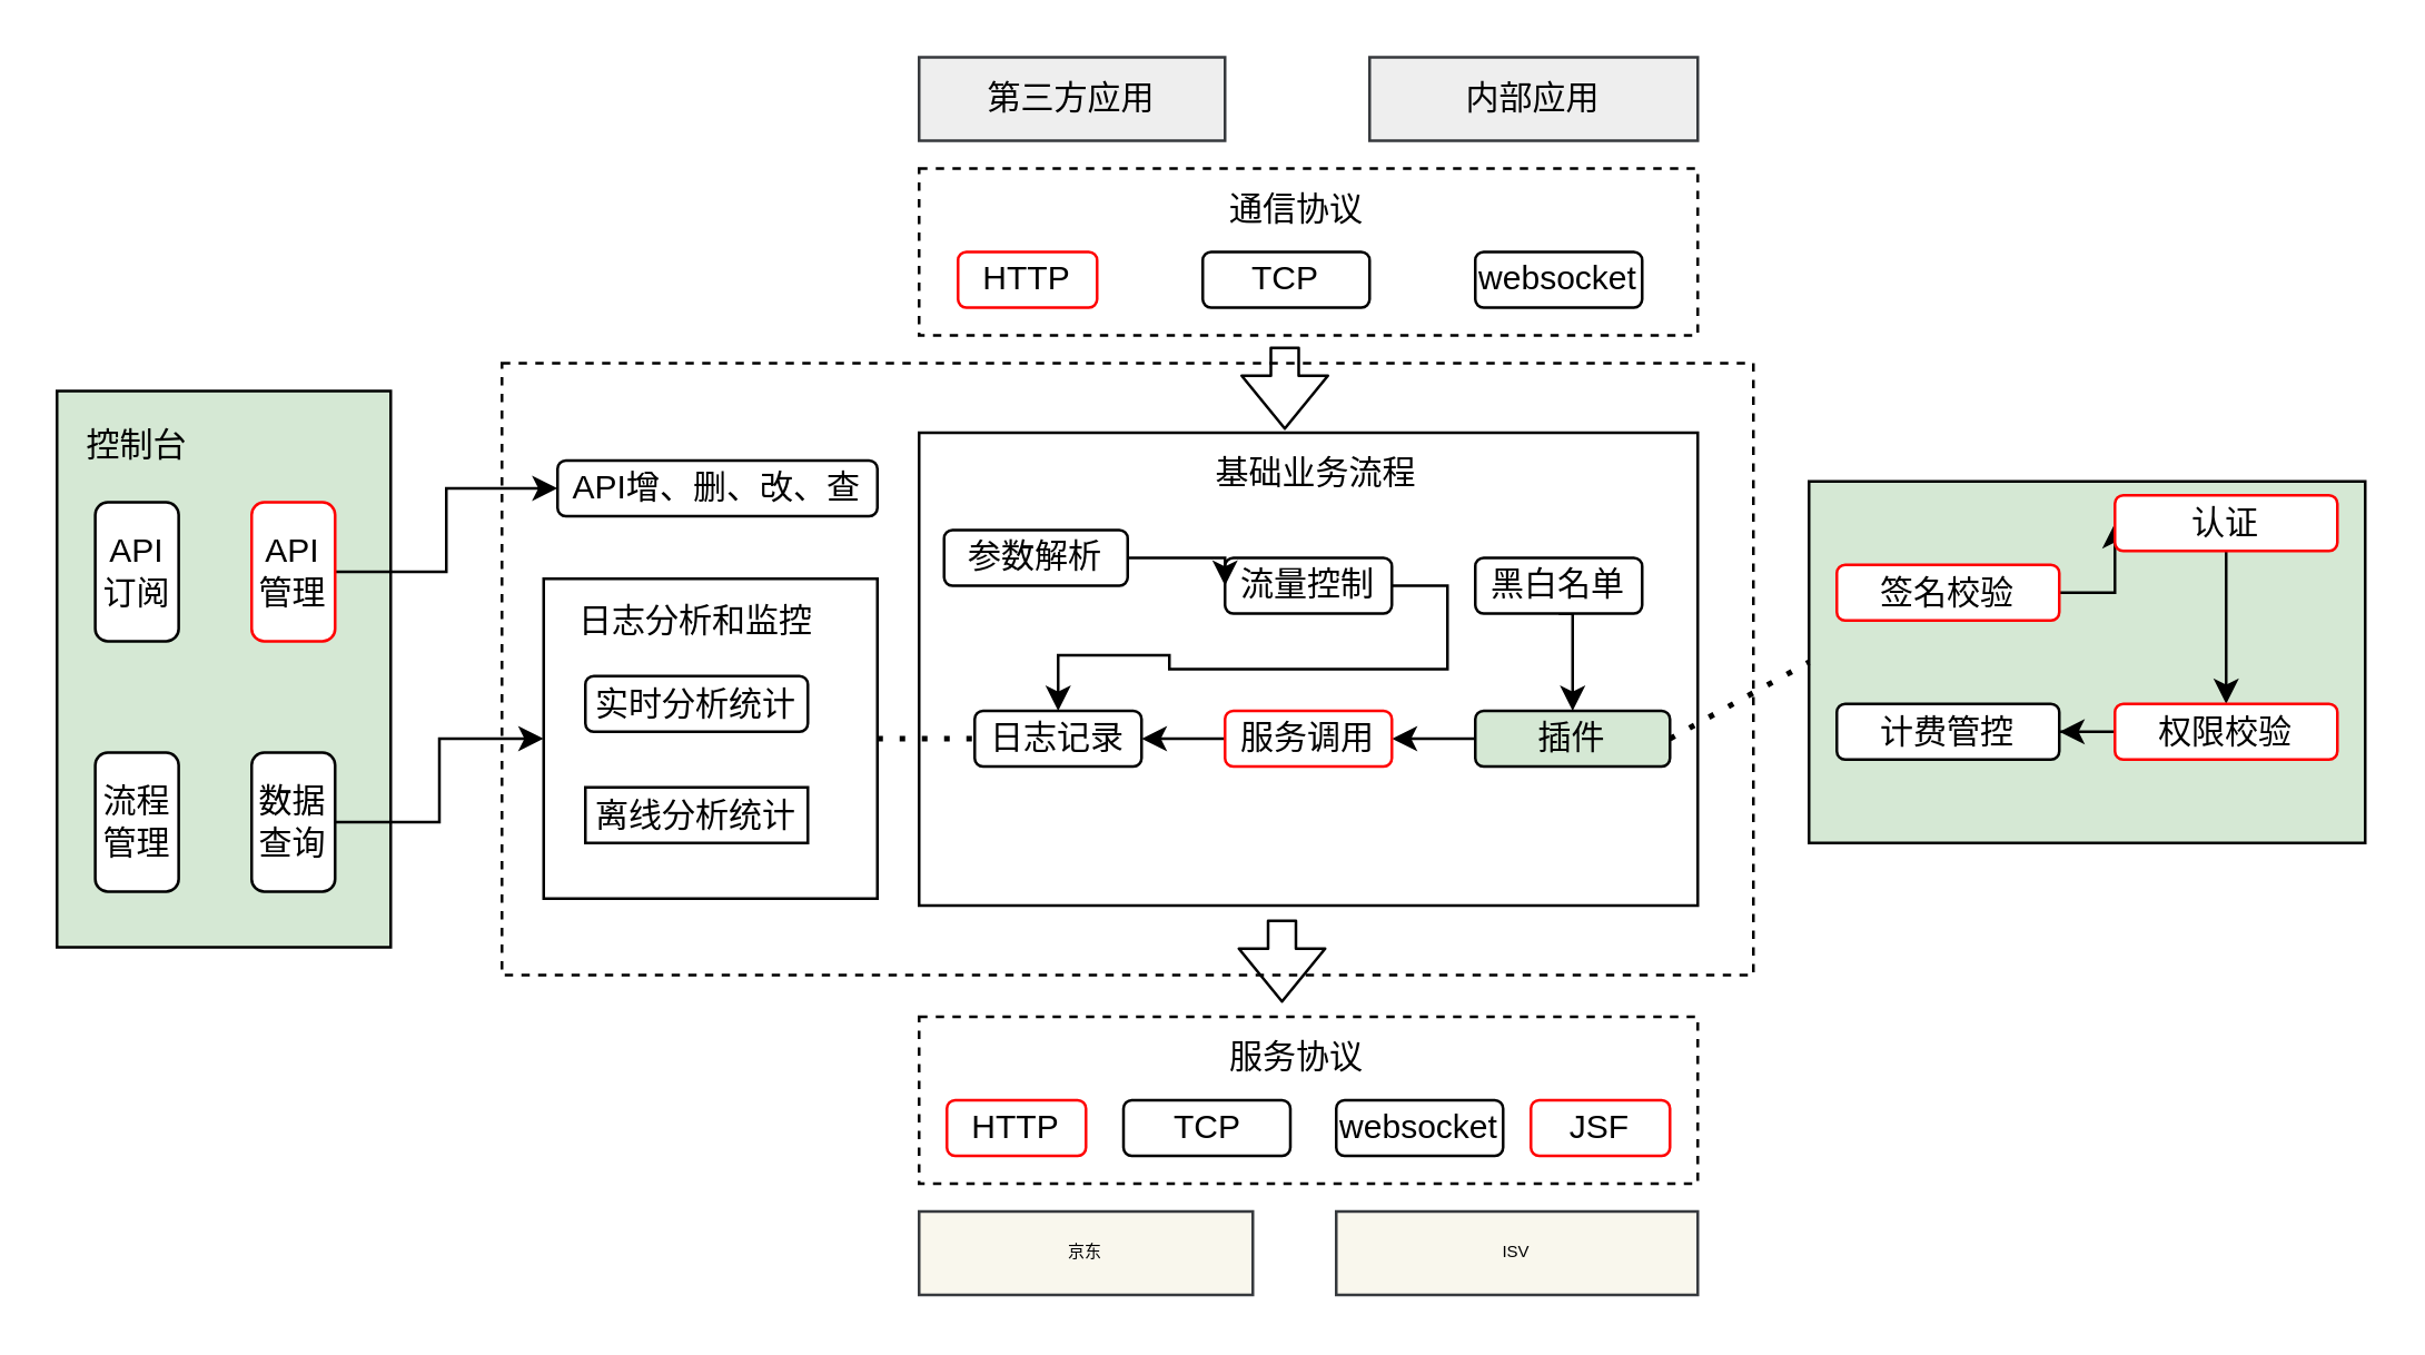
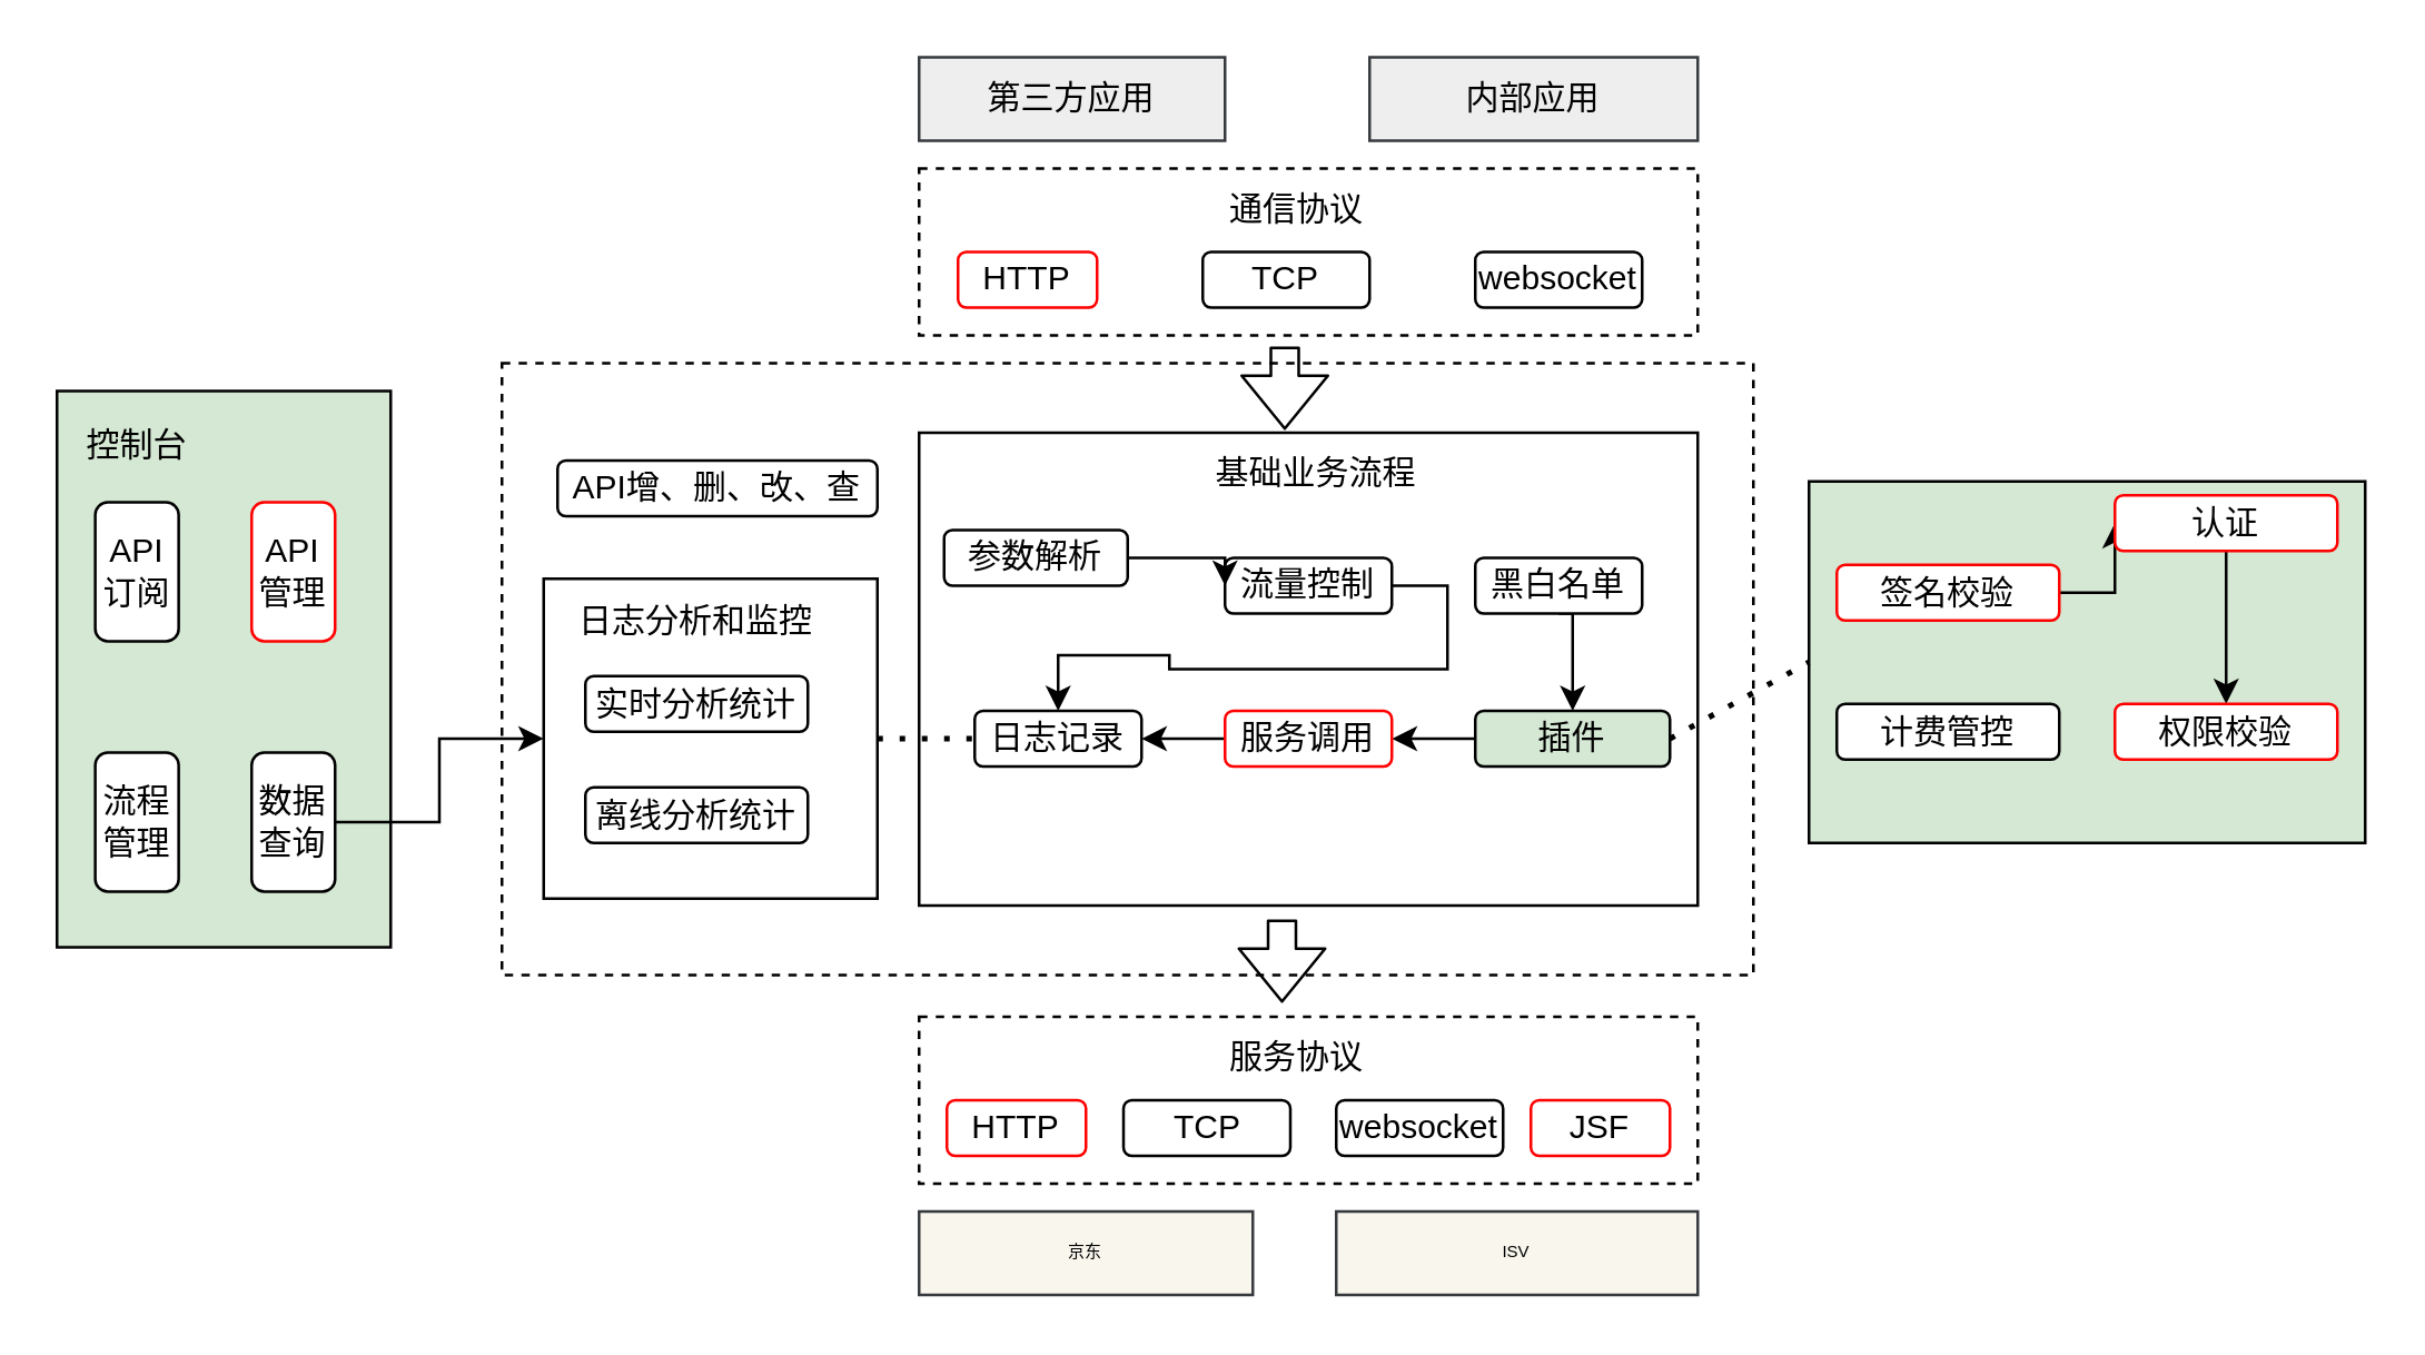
- <mxCell id="22" style="edgeStyle=orthogonalEdgeStyle;rounded=0;orthogonalLoop=1;jettySize=auto;html=1;exitX=1;exitY=0.5;exitDx=0;exitDy=0;entryX=0;entryY=0.5;entryDx=0;entryDy=0;" parent="1" source="23" target="53" edge="1"><mxGeometry relative="1" as="geometry" /></mxCell>
- <mxCell id="44" style="edgeStyle=orthogonalEdgeStyle;rounded=0;orthogonalLoop=1;jettySize=auto;html=1;exitX=0;exitY=0.5;exitDx=0;exitDy=0;" parent="1" source="45" target="46" edge="1"><mxGeometry relative="1" as="geometry" /></mxCell>
- <mxCell id="51" value="离线分析统计" style="whiteSpace=wrap;html=1;shadow=0;glass=0;sketch=0;strokeColor=#000000;rounded=0;" parent="1" vertex="1"><mxGeometry x="210" y="282.5" width="80" height="20" as="geometry" /></mxCell>
+ <mxCell id="51" value="离线分析统计" style="rounded=1;whiteSpace=wrap;html=1;shadow=0;glass=0;sketch=0;strokeColor=#000000;" parent="1" vertex="1"><mxGeometry x="210" y="282.5" width="80" height="20" as="geometry" /></mxCell>
